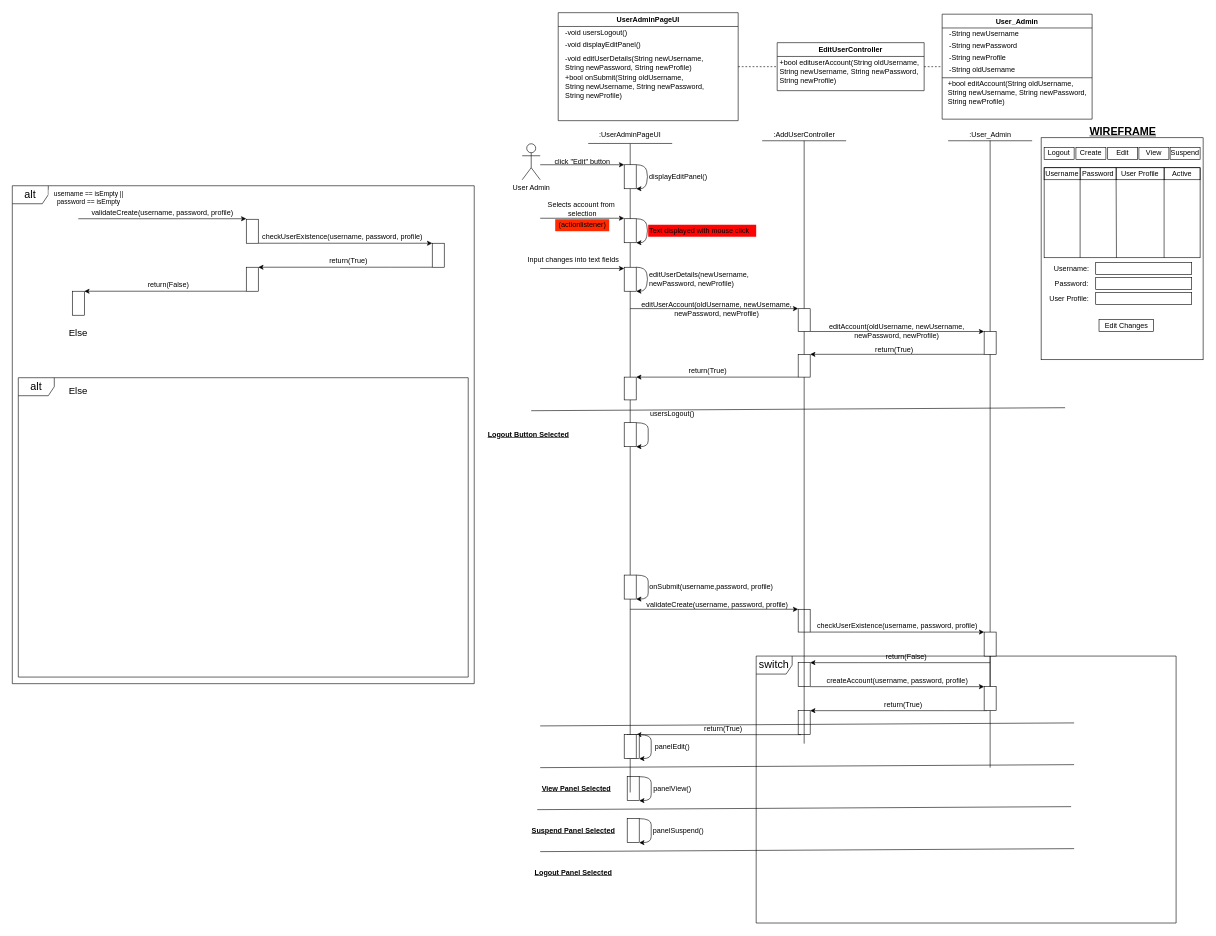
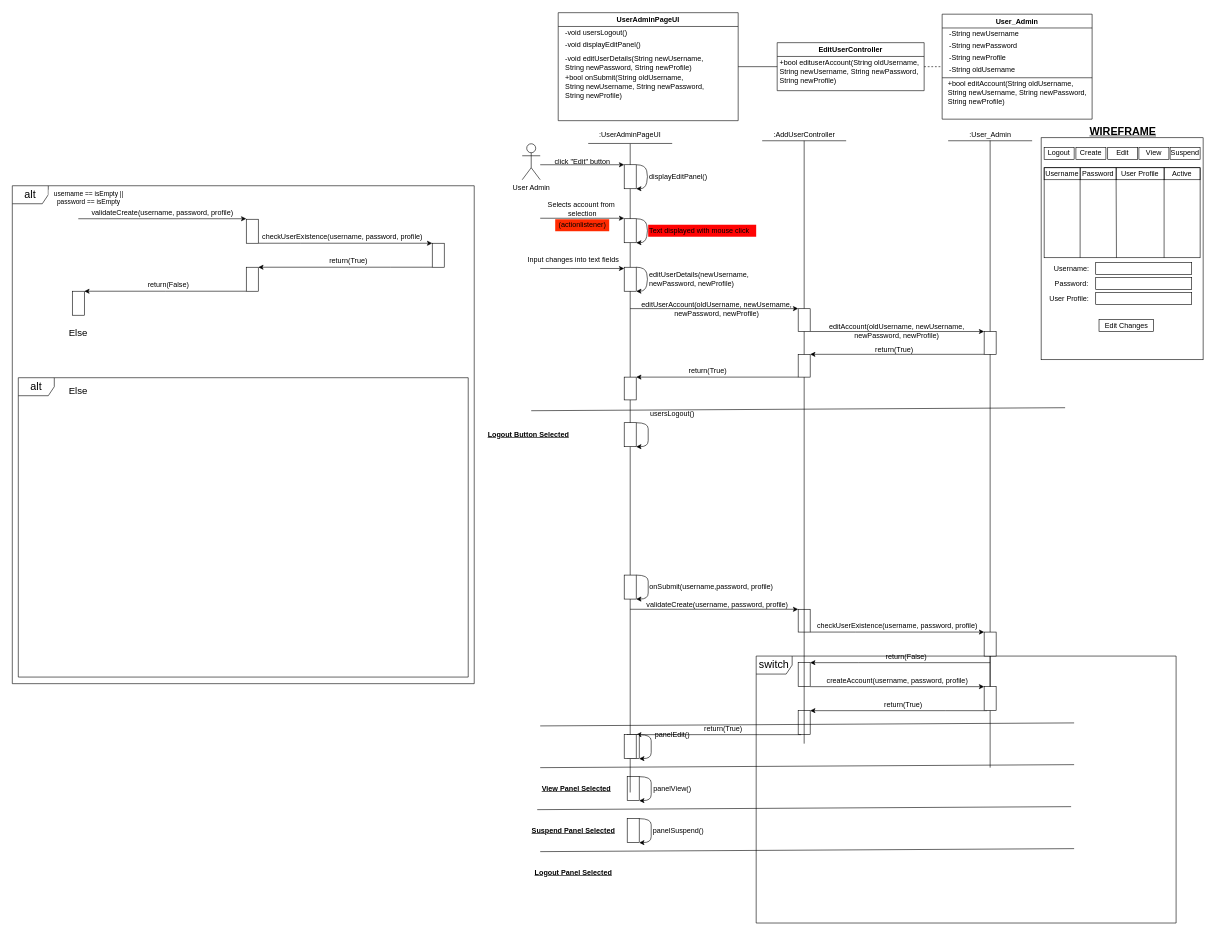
- <mxCell id="20" value="" style="endArrow=none;html=1;rounded=0;exitX=1;exitY=0.5;exitDx=0;exitDy=0;entryX=0;entryY=0.5;entryDx=0;entryDy=0;dashed=1;" parent="1" source="6" target="11" edge="1"><mxGeometry width="50" height="50" relative="1" as="geometry"><mxPoint x="1420" y="339" as="sourcePoint" /><mxPoint x="1470" y="289" as="targetPoint" /></mxGeometry></mxCell>
+ <mxCell id="20" value="" style="endArrow=none;html=1;rounded=0;exitX=1;exitY=0.5;exitDx=0;exitDy=0;entryX=0;entryY=0.5;entryDx=0;entryDy=0;" parent="1" source="6" target="11" edge="1"><mxGeometry width="50" height="50" relative="1" as="geometry"><mxPoint x="1420" y="339" as="sourcePoint" /><mxPoint x="1470" y="289" as="targetPoint" /></mxGeometry></mxCell>
- <mxCell id="55" value="panelEdit()" style="text;html=1;align=center;verticalAlign=middle;resizable=0;points=[];autosize=1;strokeColor=none;fillColor=none;" parent="1" vertex="1"><mxGeometry x="1085" y="1234" width="70" height="20" as="geometry" /></mxCell>
+ <mxCell id="55" value="panelEdit()" style="text;html=1;align=center;verticalAlign=middle;resizable=0;points=[];autosize=1;strokeColor=none;fillColor=none;" parent="1" vertex="1"><mxGeometry x="1085" y="1214" width="70" height="20" as="geometry" /></mxCell>
